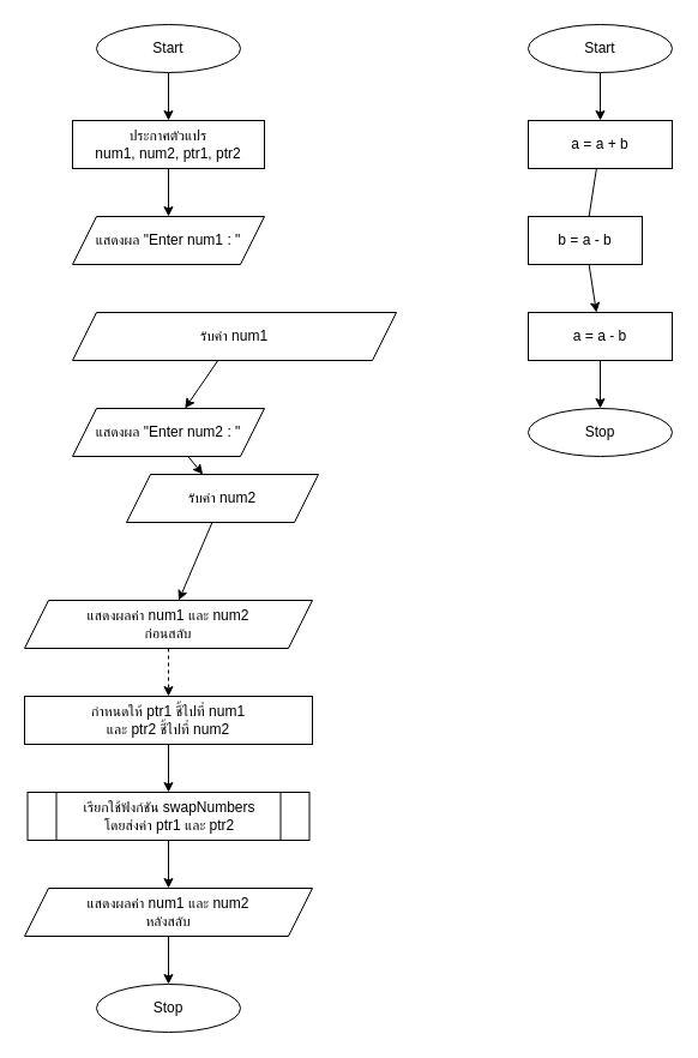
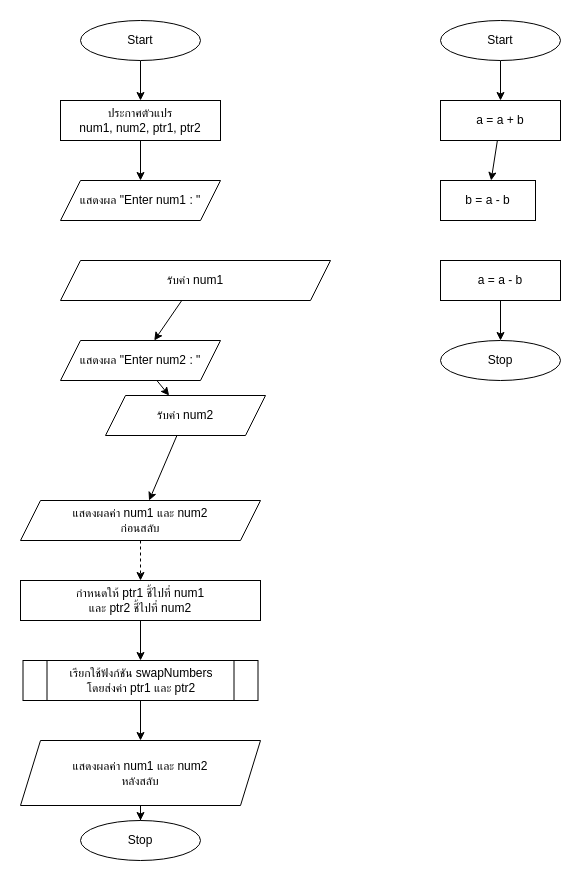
- <mxCell id="22" value="" style="endArrow=none;html=1;rounded=0;" edge="1" parent="1" source="21" target="23"><mxGeometry width="50" height="50" relative="1" as="geometry"><mxPoint x="500" y="310" as="sourcePoint" /><mxPoint x="550" y="260" as="targetPoint" /></mxGeometry></mxCell>
+ <mxCell id="22" value="" style="endArrow=classic;html=1;rounded=0;" edge="1" parent="1" source="21" target="23"><mxGeometry width="50" height="50" relative="1" as="geometry"><mxPoint x="500" y="310" as="sourcePoint" /><mxPoint x="550" y="260" as="targetPoint" /></mxGeometry></mxCell>
- <mxCell id="24" value="" style="endArrow=classic;html=1;rounded=0;" edge="1" parent="1" source="23" target="26"><mxGeometry width="50" height="50" relative="1" as="geometry"><mxPoint x="500" y="410" as="sourcePoint" /><mxPoint x="550" y="360" as="targetPoint" /></mxGeometry></mxCell>
- <mxCell id="18" value="แสดงผลค่า num1 และ num2&lt;br&gt;หลังสลับ" style="shape=parallelogram;perimeter=parallelogramPerimeter;whiteSpace=wrap;html=1;fixedSize=1;" vertex="1" parent="1"><mxGeometry x="20" y="740" width="240" height="40" as="geometry" /></mxCell>
+ <mxCell id="18" value="แสดงผลค่า num1 และ num2&lt;br&gt;หลังสลับ" style="shape=parallelogram;perimeter=parallelogramPerimeter;whiteSpace=wrap;html=1;fixedSize=1;" vertex="1" parent="1"><mxGeometry x="20" y="740" width="240" height="65" as="geometry" /></mxCell>
